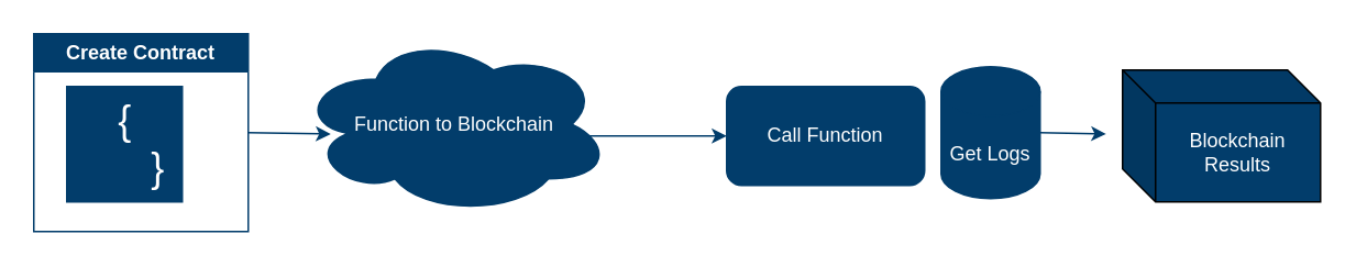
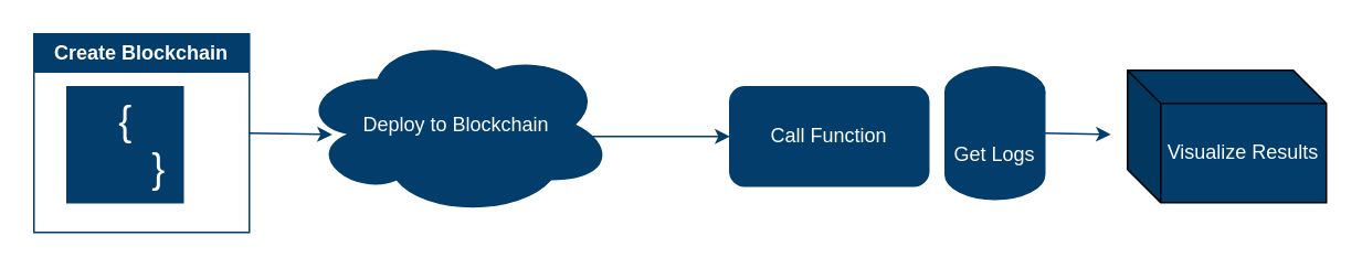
- <mxCell id="7" value="Create Contract" style="swimlane;whiteSpace=wrap;html=1;fillColor=#023d6b;strokeColor=#023d6b;fontColor=#ffffff;" parent="1" vertex="1"><mxGeometry x="20" y="20" width="130" height="120" as="geometry" /></mxCell>
+ <mxCell id="7" value="Create Blockchain" style="swimlane;whiteSpace=wrap;html=1;fillColor=#023d6b;strokeColor=#023d6b;fontColor=#ffffff;" parent="1" vertex="1"><mxGeometry x="20" y="20" width="130" height="120" as="geometry" /></mxCell>
- <mxCell id="9" value="Function to Blockchain" style="ellipse;shape=cloud;whiteSpace=wrap;html=1;fillColor=#023d6b;strokeColor=#023d6b;fontColor=#ffffff;" parent="1" vertex="1"><mxGeometry x="180" y="20" width="190" height="110" as="geometry" /></mxCell>
+ <mxCell id="9" value="Deploy to Blockchain" style="ellipse;shape=cloud;whiteSpace=wrap;html=1;fillColor=#023d6b;strokeColor=#023d6b;fontColor=#ffffff;" parent="1" vertex="1"><mxGeometry x="180" y="20" width="190" height="110" as="geometry" /></mxCell>
- <mxCell id="11" value="&lt;font style=&quot;color: rgb(255, 255, 255);&quot;&gt;Blockchain Results&lt;/font&gt;" style="shape=cube;whiteSpace=wrap;html=1;boundedLbl=1;backgroundOutline=1;darkOpacity=0.05;darkOpacity2=0.1;fillColor=#023D6B;" vertex="1" parent="1"><mxGeometry x="680" y="42" width="120" height="80" as="geometry" /></mxCell>
+ <mxCell id="11" value="&lt;font style=&quot;color: rgb(255, 255, 255);&quot;&gt;Visualize Results&lt;/font&gt;" style="shape=cube;whiteSpace=wrap;html=1;boundedLbl=1;backgroundOutline=1;darkOpacity=0.05;darkOpacity2=0.1;fillColor=#023D6B;" vertex="1" parent="1"><mxGeometry x="680" y="42" width="120" height="80" as="geometry" /></mxCell>
